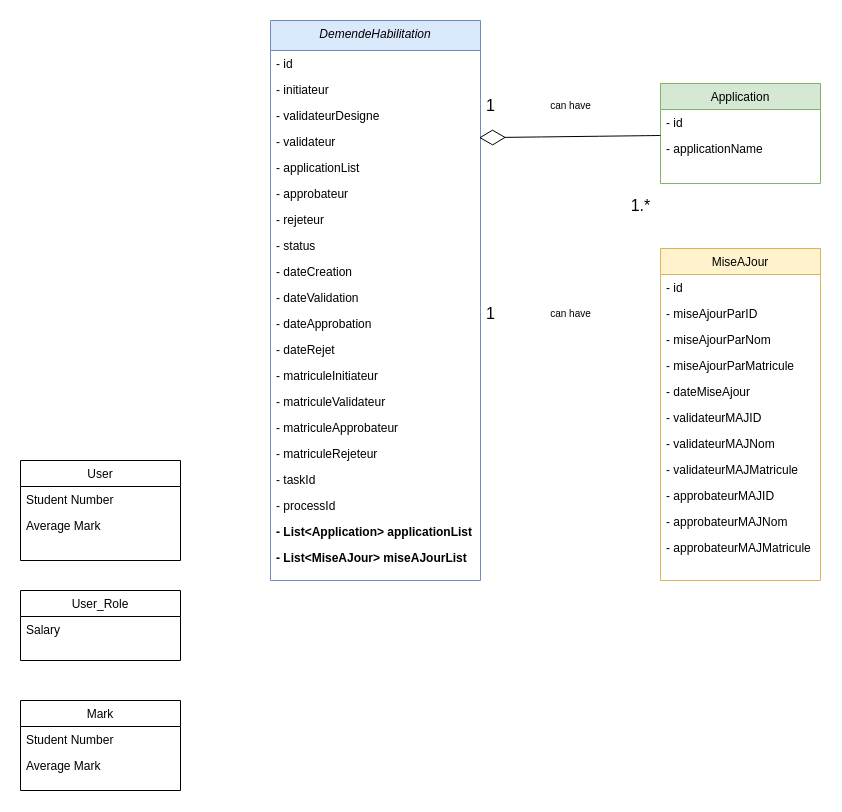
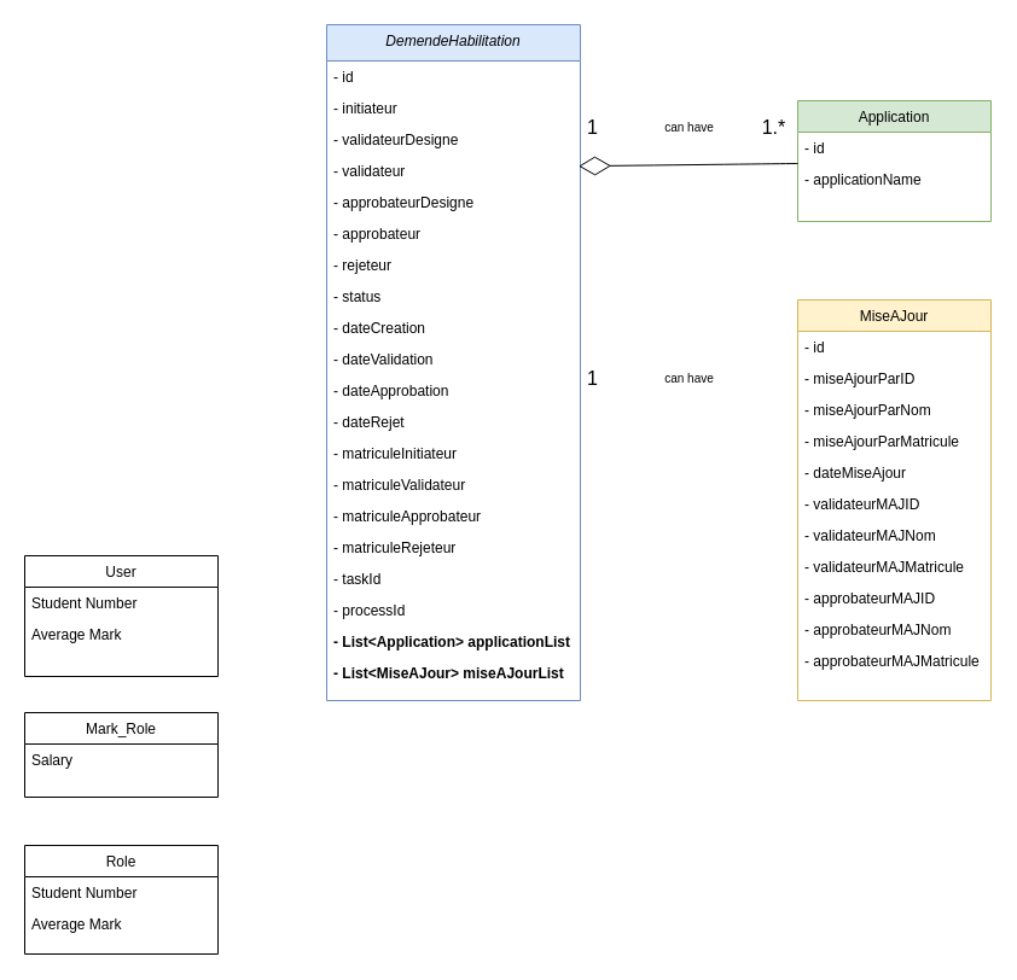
- <mxCell id="7" value="- applicationList" style="text;align=left;verticalAlign=top;spacingLeft=4;spacingRight=4;overflow=hidden;rotatable=0;points=[[0,0.5],[1,0.5]];portConstraint=eastwest;" vertex="1" parent="2"><mxGeometry y="134" width="210" height="26" as="geometry" /></mxCell>
+ <mxCell id="7" value="- approbateurDesigne" style="text;align=left;verticalAlign=top;spacingLeft=4;spacingRight=4;overflow=hidden;rotatable=0;points=[[0,0.5],[1,0.5]];portConstraint=eastwest;" vertex="1" parent="2"><mxGeometry y="134" width="210" height="26" as="geometry" /></mxCell>
- <mxCell id="44" value="1.*" style="text;html=1;align=center;verticalAlign=middle;resizable=0;points=[];autosize=1;strokeColor=none;fillColor=none;fontSize=16;" vertex="1" parent="1"><mxGeometry x="620" y="190" width="40" height="30" as="geometry" /></mxCell>
+ <mxCell id="44" value="1.*" style="text;html=1;align=center;verticalAlign=middle;resizable=0;points=[];autosize=1;strokeColor=none;fillColor=none;fontSize=16;" vertex="1" parent="1"><mxGeometry x="620" y="90" width="40" height="30" as="geometry" /></mxCell>
- <mxCell id="48" value="User_Role" style="swimlane;fontStyle=0;align=center;verticalAlign=top;childLayout=stackLayout;horizontal=1;startSize=26;horizontalStack=0;resizeParent=1;resizeLast=0;collapsible=1;marginBottom=0;rounded=0;shadow=0;strokeWidth=1;" vertex="1" parent="1"><mxGeometry x="20" y="590" width="160" height="70" as="geometry"><mxRectangle x="340" y="380" width="170" height="26" as="alternateBounds" /></mxGeometry></mxCell>
+ <mxCell id="48" value="Mark_Role" style="swimlane;fontStyle=0;align=center;verticalAlign=top;childLayout=stackLayout;horizontal=1;startSize=26;horizontalStack=0;resizeParent=1;resizeLast=0;collapsible=1;marginBottom=0;rounded=0;shadow=0;strokeWidth=1;" vertex="1" parent="1"><mxGeometry x="20" y="590" width="160" height="70" as="geometry"><mxRectangle x="340" y="380" width="170" height="26" as="alternateBounds" /></mxGeometry></mxCell>
- <mxCell id="50" value="Mark" style="swimlane;fontStyle=0;align=center;verticalAlign=top;childLayout=stackLayout;horizontal=1;startSize=26;horizontalStack=0;resizeParent=1;resizeLast=0;collapsible=1;marginBottom=0;rounded=0;shadow=0;strokeWidth=1;" vertex="1" parent="1"><mxGeometry x="20" y="700" width="160" height="90" as="geometry"><mxRectangle x="130" y="380" width="160" height="26" as="alternateBounds" /></mxGeometry></mxCell>
+ <mxCell id="50" value="Role" style="swimlane;fontStyle=0;align=center;verticalAlign=top;childLayout=stackLayout;horizontal=1;startSize=26;horizontalStack=0;resizeParent=1;resizeLast=0;collapsible=1;marginBottom=0;rounded=0;shadow=0;strokeWidth=1;" vertex="1" parent="1"><mxGeometry x="20" y="700" width="160" height="90" as="geometry"><mxRectangle x="130" y="380" width="160" height="26" as="alternateBounds" /></mxGeometry></mxCell>
